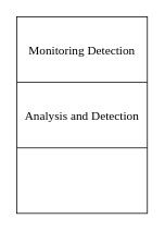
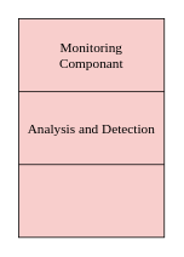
- <mxCell id="5" value="Monitoring Detection" style="text;html=1;strokeColor=none;fillColor=none;align=center;verticalAlign=middle;whiteSpace=wrap;rounded=0;fontFamily=Times New Roman;fontSize=15;" parent="1" vertex="1"><mxGeometry x="30" y="50" width="140" height="20" as="geometry" /></mxCell>
+ <mxCell id="5" value="Monitoring Componant" style="text;html=1;strokeColor=none;fillColor=none;align=center;verticalAlign=middle;whiteSpace=wrap;rounded=0;fontFamily=Times New Roman;fontSize=15;" parent="1" vertex="1"><mxGeometry x="30" y="50" width="140" height="20" as="geometry" /></mxCell>
- <mxCell id="2" value="Analysis and Detection" style="rounded=0;whiteSpace=wrap;html=1;fontFamily=Times New Roman;fontSize=15;" parent="1" vertex="1"><mxGeometry x="20" y="20" width="160" height="240" as="geometry" /></mxCell>
+ <mxCell id="2" value="Analysis and Detection" style="rounded=0;whiteSpace=wrap;html=1;fontFamily=Times New Roman;fontSize=15;fillColor=#f8cecc;" parent="1" vertex="1"><mxGeometry x="20" y="20" width="160" height="240" as="geometry" /></mxCell>
